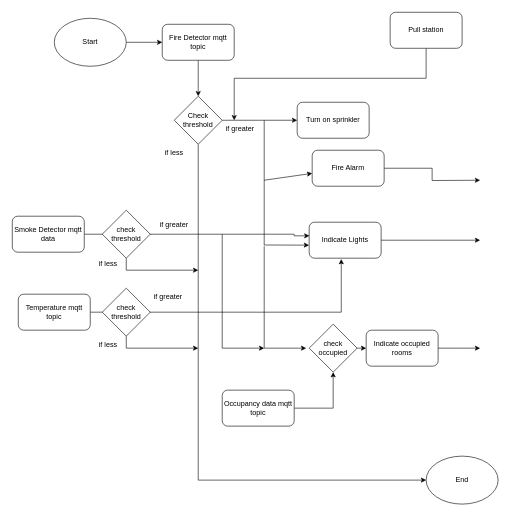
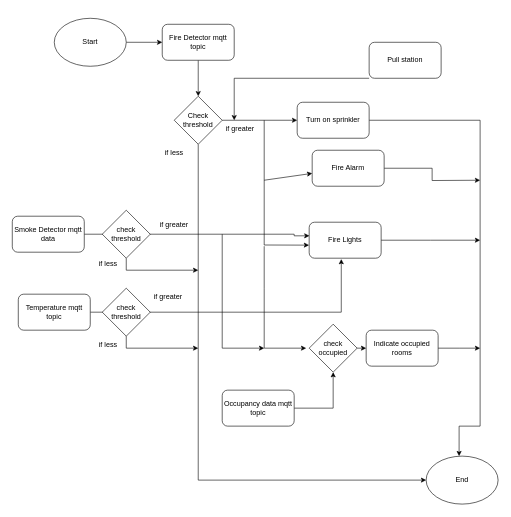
- <mxCell id="13" value="Pull station" style="rounded=1;whiteSpace=wrap;html=1;" vertex="1" parent="1"><mxGeometry x="650" y="20" width="120" height="60" as="geometry" /></mxCell>
+ <mxCell id="13" value="Pull station" style="rounded=1;whiteSpace=wrap;html=1;" vertex="1" parent="1"><mxGeometry x="615" y="70" width="120" height="60" as="geometry" /></mxCell>
+ <mxCell id="10" style="edgeStyle=orthogonalEdgeStyle;rounded=0;orthogonalLoop=1;jettySize=auto;html=1;exitX=1;exitY=0.5;exitDx=0;exitDy=0;entryX=0.458;entryY=0;entryDx=0;entryDy=0;entryPerimeter=0;" edge="1" parent="1" source="11" target="4"><mxGeometry relative="1" as="geometry"><Array as="points"><mxPoint x="800" y="200" /><mxPoint x="800" y="710" /></Array></mxGeometry></mxCell>
- <mxCell id="19" value="Indicate Lights" style="rounded=1;whiteSpace=wrap;html=1;" vertex="1" parent="1"><mxGeometry x="515" y="370" width="120" height="60" as="geometry" /></mxCell>
+ <mxCell id="19" value="Fire Lights" style="rounded=1;whiteSpace=wrap;html=1;" vertex="1" parent="1"><mxGeometry x="515" y="370" width="120" height="60" as="geometry" /></mxCell>
